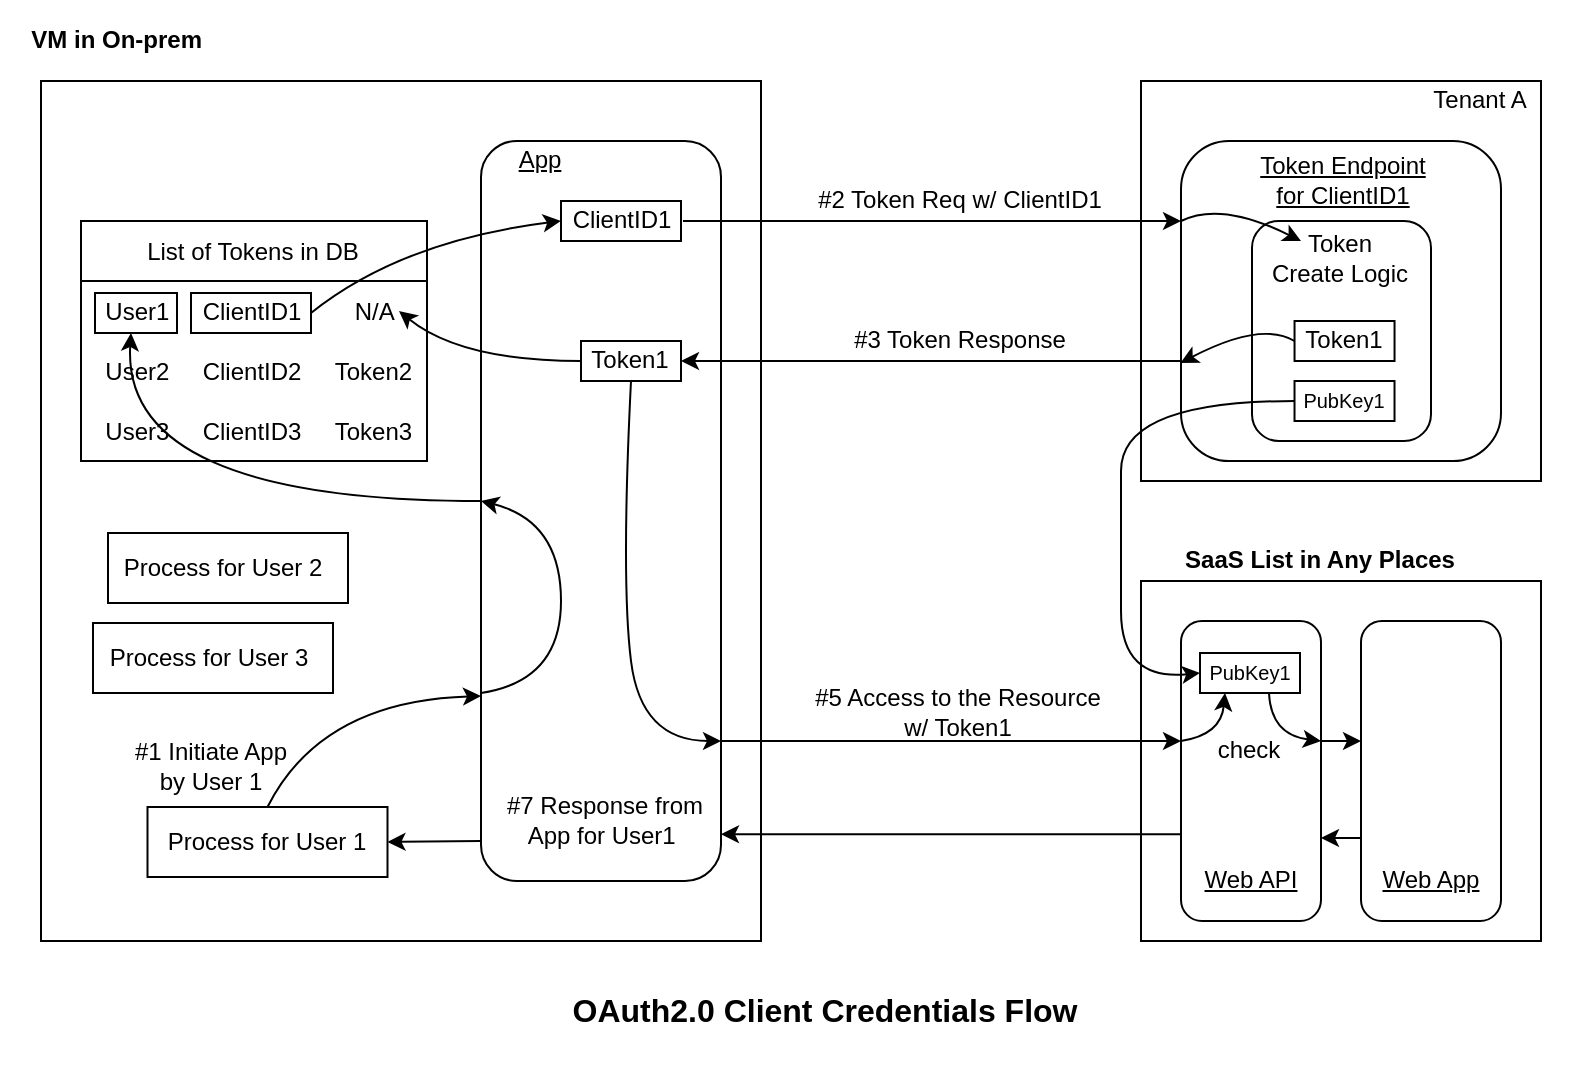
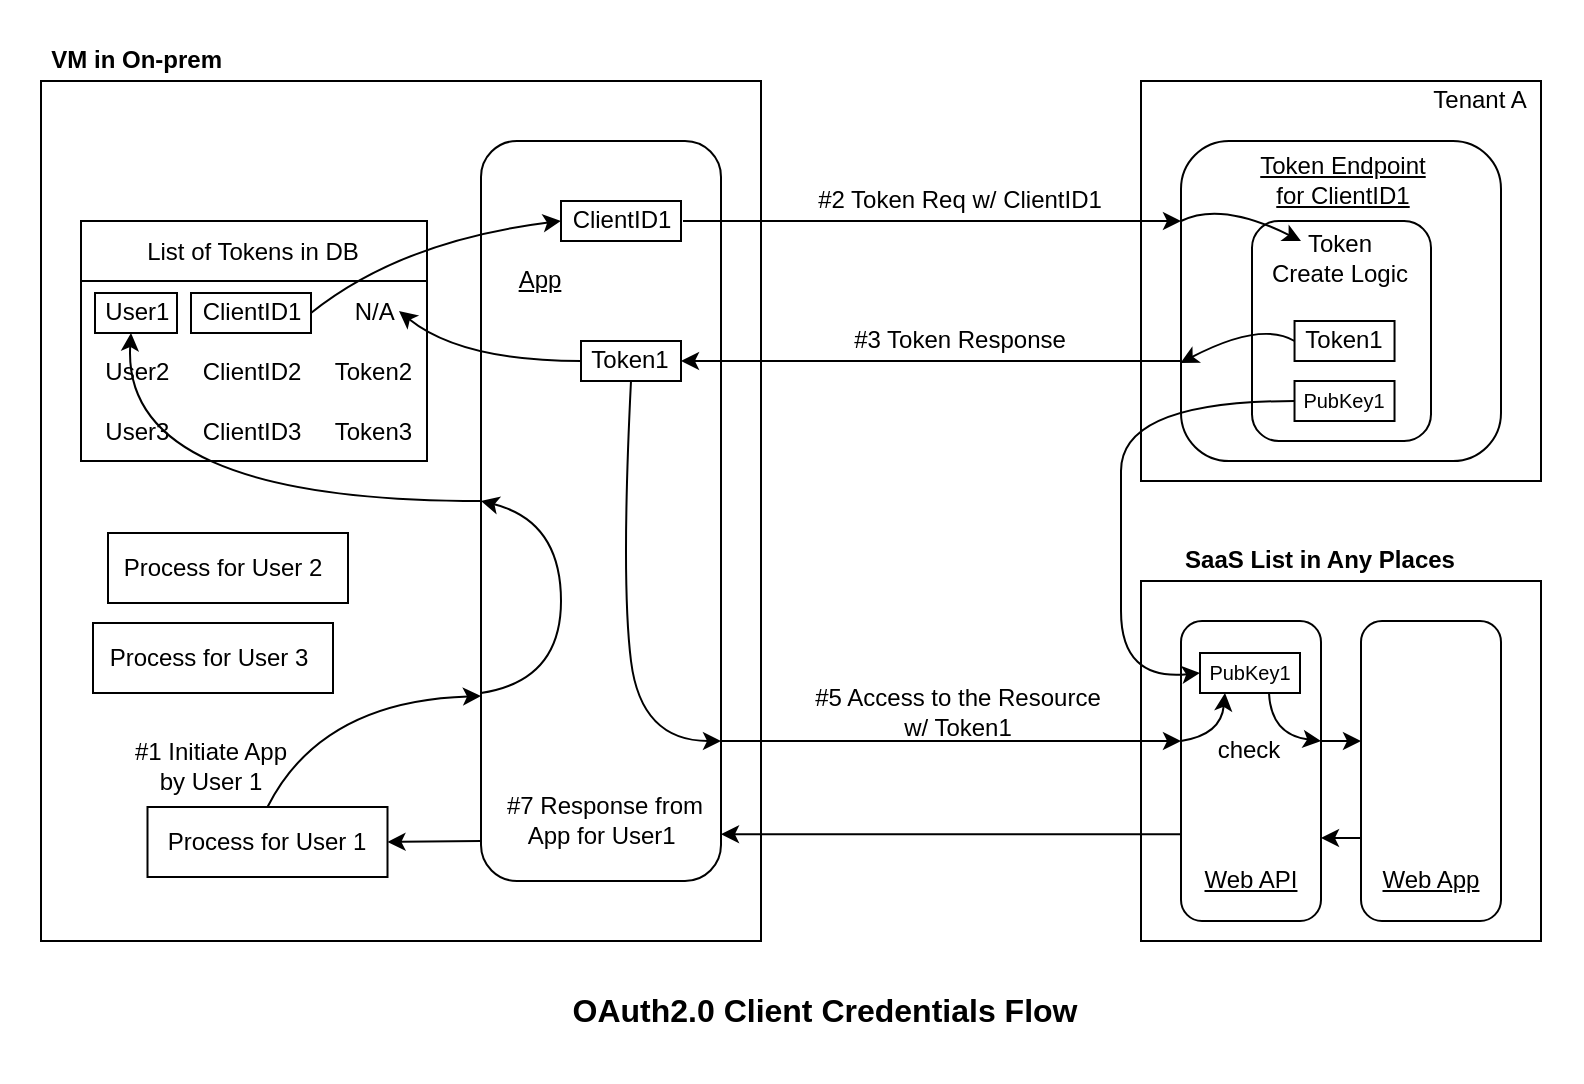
- <mxCell id="10" value="VM in On-prem&amp;nbsp;" style="text;html=1;strokeColor=none;fillColor=none;align=center;verticalAlign=middle;whiteSpace=wrap;rounded=0;fontStyle=1" parent="1" vertex="1"><mxGeometry x="10" y="10" width="100" height="20" as="geometry" /></mxCell>
+ <mxCell id="10" value="VM in On-prem&amp;nbsp;" style="text;html=1;strokeColor=none;fillColor=none;align=center;verticalAlign=middle;whiteSpace=wrap;rounded=0;fontStyle=1" parent="1" vertex="1"><mxGeometry x="20" y="20" width="100" height="20" as="geometry" /></mxCell>
- <mxCell id="4" value="App" style="text;html=1;strokeColor=none;fillColor=none;align=center;verticalAlign=middle;whiteSpace=wrap;rounded=0;fontStyle=4" parent="1" vertex="1"><mxGeometry x="250" y="70" width="40" height="20" as="geometry" /></mxCell>
+ <mxCell id="4" value="App" style="text;html=1;strokeColor=none;fillColor=none;align=center;verticalAlign=middle;whiteSpace=wrap;rounded=0;fontStyle=4" parent="1" vertex="1"><mxGeometry x="250" y="130" width="40" height="20" as="geometry" /></mxCell>
